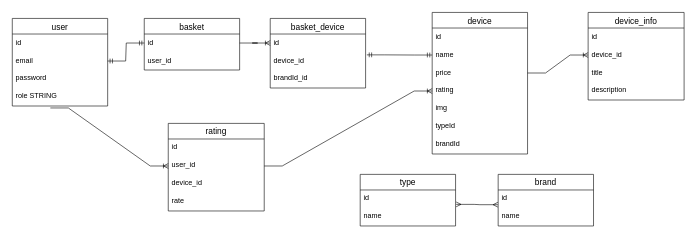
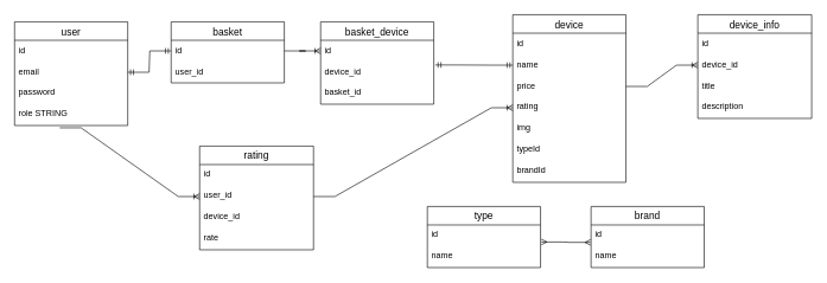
- <mxCell id="35" value="brandId_id" style="text;strokeColor=none;fillColor=none;spacingLeft=4;spacingRight=4;overflow=hidden;rotatable=0;points=[[0,0.5],[1,0.5]];portConstraint=eastwest;fontSize=12;" parent="32" vertex="1"><mxGeometry y="86" width="159" height="30" as="geometry" /></mxCell>
+ <mxCell id="35" value="basket_id" style="text;strokeColor=none;fillColor=none;spacingLeft=4;spacingRight=4;overflow=hidden;rotatable=0;points=[[0,0.5],[1,0.5]];portConstraint=eastwest;fontSize=12;" parent="32" vertex="1"><mxGeometry y="86" width="159" height="30" as="geometry" /></mxCell>
